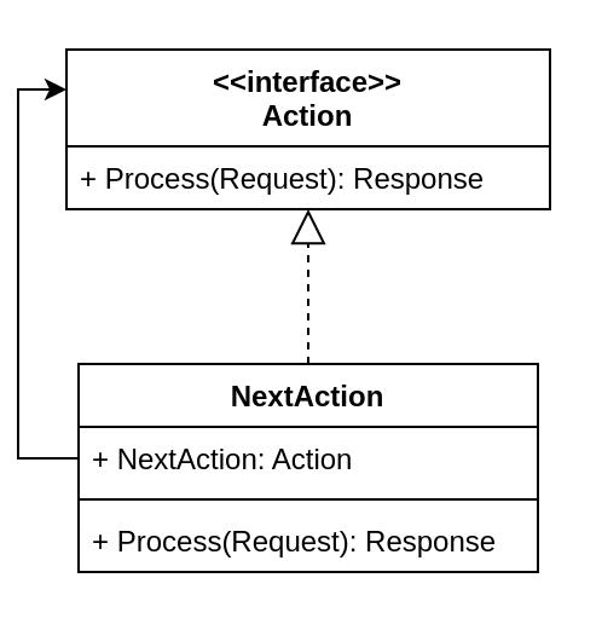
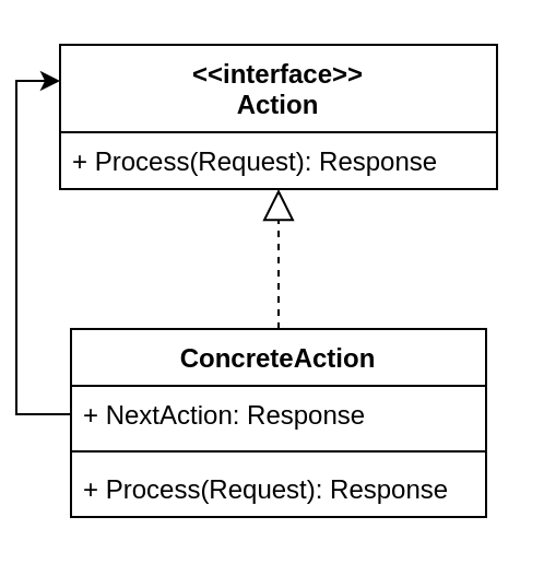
- <mxCell id="4" value="NextAction" style="swimlane;fontStyle=1;align=center;verticalAlign=top;childLayout=stackLayout;horizontal=1;startSize=26;horizontalStack=0;resizeParent=1;resizeParentMax=0;resizeLast=0;collapsible=1;marginBottom=0;" vertex="1" parent="1"><mxGeometry x="25" y="150" width="190" height="86" as="geometry" /></mxCell>
+ <mxCell id="4" value="ConcreteAction" style="swimlane;fontStyle=1;align=center;verticalAlign=top;childLayout=stackLayout;horizontal=1;startSize=26;horizontalStack=0;resizeParent=1;resizeParentMax=0;resizeLast=0;collapsible=1;marginBottom=0;" vertex="1" parent="1"><mxGeometry x="25" y="150" width="190" height="86" as="geometry" /></mxCell>
- <mxCell id="5" value="+ NextAction: Action" style="text;strokeColor=none;fillColor=none;align=left;verticalAlign=top;spacingLeft=4;spacingRight=4;overflow=hidden;rotatable=0;points=[[0,0.5],[1,0.5]];portConstraint=eastwest;" vertex="1" parent="4"><mxGeometry y="26" width="190" height="26" as="geometry" /></mxCell>
+ <mxCell id="5" value="+ NextAction: Response" style="text;strokeColor=none;fillColor=none;align=left;verticalAlign=top;spacingLeft=4;spacingRight=4;overflow=hidden;rotatable=0;points=[[0,0.5],[1,0.5]];portConstraint=eastwest;" vertex="1" parent="4"><mxGeometry y="26" width="190" height="26" as="geometry" /></mxCell>
